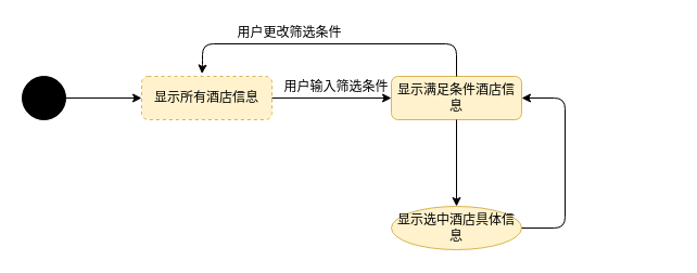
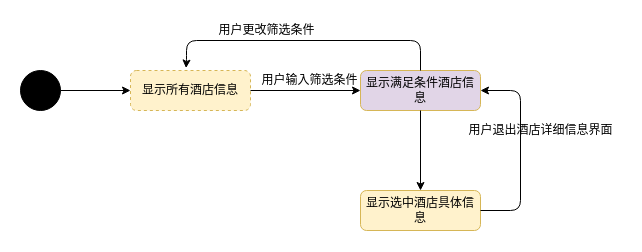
- <mxCell id="4" value="显示满足条件酒店信息" style="rounded=1;whiteSpace=wrap;html=1;fillColor=#fff2cc;strokeColor=#d6b656;" vertex="1" parent="1"><mxGeometry x="360" y="70" width="120" height="40" as="geometry" /></mxCell>
+ <mxCell id="4" value="显示满足条件酒店信息" style="rounded=1;whiteSpace=wrap;html=1;fillColor=#e1d5e7;strokeColor=#d6b656;" vertex="1" parent="1"><mxGeometry x="360" y="70" width="120" height="40" as="geometry" /></mxCell>
+ <mxCell id="13" value="用户退出酒店详细信息界面" style="text;html=1;align=center;verticalAlign=middle;resizable=0;points=[];autosize=1;" vertex="1" parent="1"><mxGeometry x="460" y="120" width="160" height="20" as="geometry" /></mxCell>
- <mxCell id="5" value="显示选中酒店具体信息" style="ellipse;whiteSpace=wrap;html=1;fillColor=#fff2cc;strokeColor=#d6b656;" vertex="1" parent="1"><mxGeometry x="360" y="190" width="120" height="40" as="geometry" /></mxCell>
+ <mxCell id="5" value="显示选中酒店具体信息" style="rounded=1;whiteSpace=wrap;html=1;fillColor=#fff2cc;strokeColor=#d6b656;" vertex="1" parent="1"><mxGeometry x="360" y="190" width="120" height="40" as="geometry" /></mxCell>
